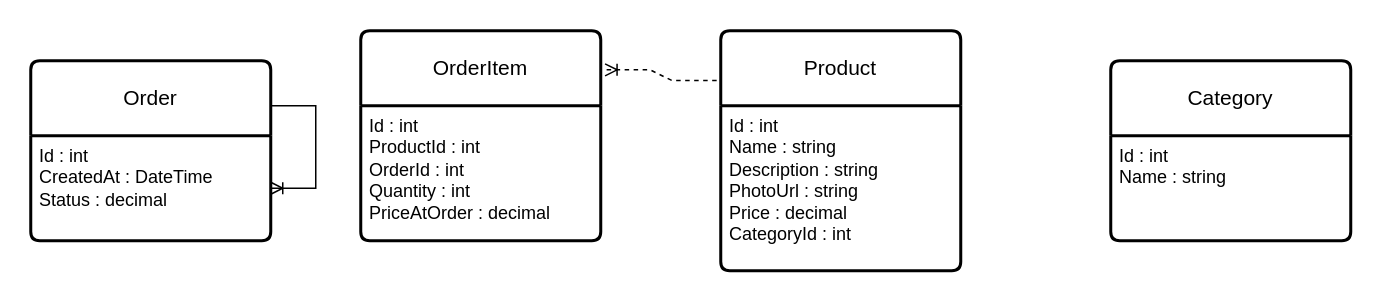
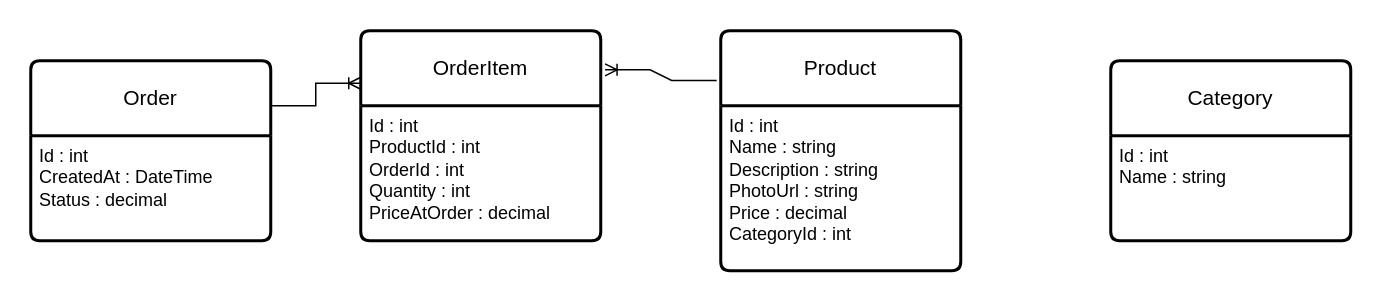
- <mxCell id="10" value="" style="edgeStyle=entityRelationEdgeStyle;fontSize=12;html=1;endArrow=ERoneToMany;rounded=0;exitX=-0.017;exitY=0.207;exitDx=0;exitDy=0;exitPerimeter=0;entryX=1.018;entryY=0.186;entryDx=0;entryDy=0;entryPerimeter=0;dashed=1;" edge="1" parent="1" source="4" target="8"><mxGeometry width="100" height="100" relative="1" as="geometry"><mxPoint x="340" y="150" as="sourcePoint" /><mxPoint x="440" y="130" as="targetPoint" /></mxGeometry></mxCell>
+ <mxCell id="10" value="" style="edgeStyle=entityRelationEdgeStyle;fontSize=12;html=1;endArrow=ERoneToMany;rounded=0;exitX=-0.017;exitY=0.207;exitDx=0;exitDy=0;exitPerimeter=0;entryX=1.018;entryY=0.186;entryDx=0;entryDy=0;entryPerimeter=0;" edge="1" parent="1" source="4" target="8"><mxGeometry width="100" height="100" relative="1" as="geometry"><mxPoint x="340" y="150" as="sourcePoint" /><mxPoint x="440" y="130" as="targetPoint" /></mxGeometry></mxCell>
- <mxCell id="11" value="" style="edgeStyle=entityRelationEdgeStyle;fontSize=12;html=1;endArrow=ERoneToMany;rounded=0;exitX=1;exitY=0.25;exitDx=0;exitDy=0;" edge="1" parent="1" source="6" target="7"><mxGeometry width="100" height="100" relative="1" as="geometry"><mxPoint x="290" y="250" as="sourcePoint" /><mxPoint x="400" y="280" as="targetPoint" /></mxGeometry></mxCell>
+ <mxCell id="11" value="" style="edgeStyle=entityRelationEdgeStyle;fontSize=12;html=1;endArrow=ERoneToMany;rounded=0;entryX=0;entryY=0.25;entryDx=0;entryDy=0;exitX=1;exitY=0.25;exitDx=0;exitDy=0;" edge="1" parent="1" source="6" target="8"><mxGeometry width="100" height="100" relative="1" as="geometry"><mxPoint x="290" y="250" as="sourcePoint" /><mxPoint x="400" y="280" as="targetPoint" /></mxGeometry></mxCell>
